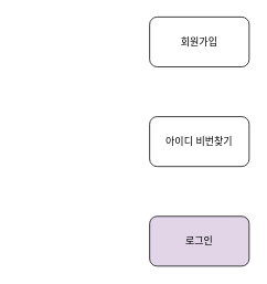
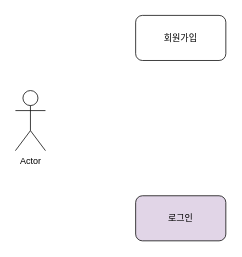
+ <mxCell id="2" value="Actor" style="shape=umlActor;verticalLabelPosition=bottom;verticalAlign=top;html=1;outlineConnect=0;" vertex="1" parent="1"><mxGeometry x="20" y="120" width="40" height="80" as="geometry" /></mxCell>
- <mxCell id="5" value="아이디 비번찾기" style="rounded=1;whiteSpace=wrap;html=1;" vertex="1" parent="1"><mxGeometry x="180" y="140" width="120" height="60" as="geometry" /></mxCell>
